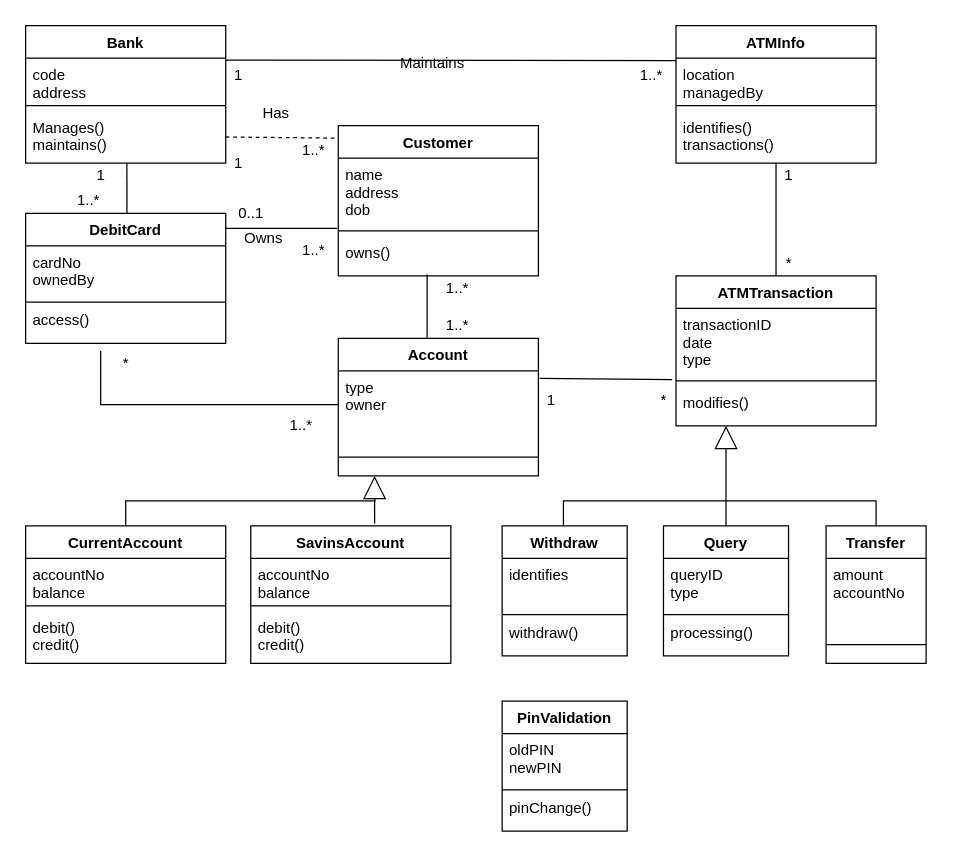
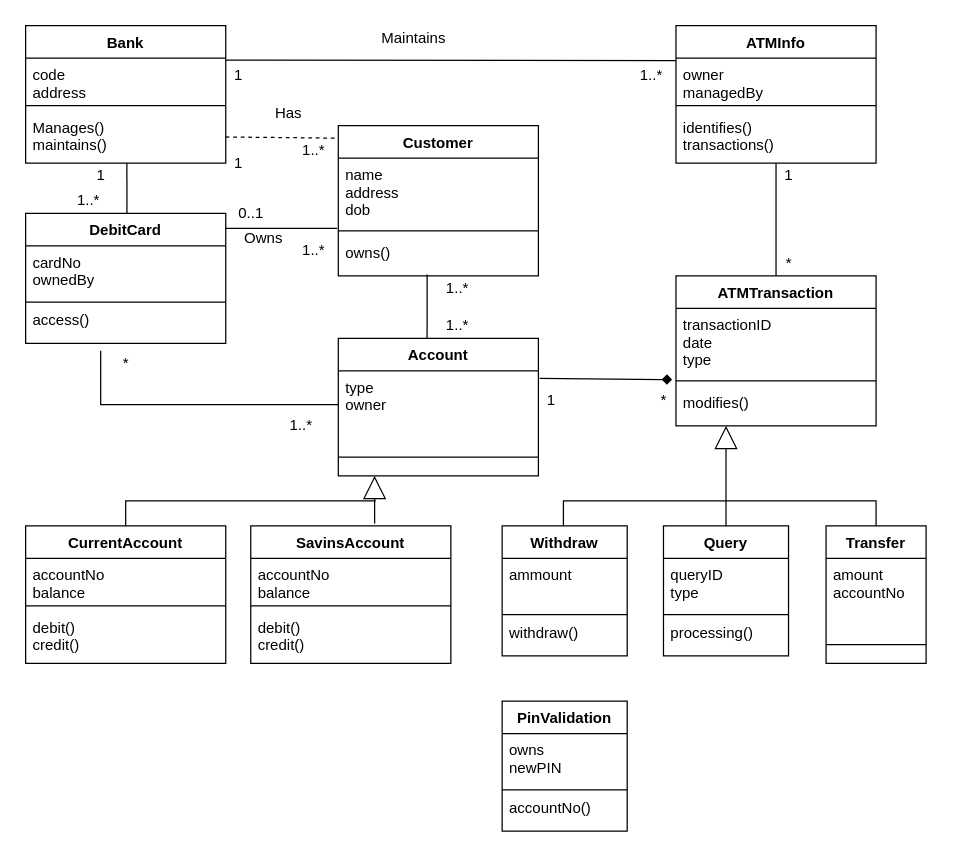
- <mxCell id="60" value="Maintains" style="text;html=1;align=center;verticalAlign=middle;resizable=0;points=[];autosize=1;strokeColor=none;fillColor=none;" parent="1" vertex="1"><mxGeometry x="310" y="40" width="70" height="20" as="geometry" /></mxCell>
+ <mxCell id="60" value="Maintains" style="text;html=1;align=center;verticalAlign=middle;resizable=0;points=[];autosize=1;strokeColor=none;fillColor=none;" parent="1" vertex="1"><mxGeometry x="295" y="20" width="70" height="20" as="geometry" /></mxCell>
- <mxCell id="7" value="location&#10;managedBy" style="text;strokeColor=none;fillColor=none;align=left;verticalAlign=top;spacingLeft=4;spacingRight=4;overflow=hidden;rotatable=0;points=[[0,0.5],[1,0.5]];portConstraint=eastwest;" parent="6" vertex="1"><mxGeometry y="26" width="160" height="34" as="geometry" /></mxCell>
+ <mxCell id="7" value="owner&#10;managedBy" style="text;strokeColor=none;fillColor=none;align=left;verticalAlign=top;spacingLeft=4;spacingRight=4;overflow=hidden;rotatable=0;points=[[0,0.5],[1,0.5]];portConstraint=eastwest;" parent="6" vertex="1"><mxGeometry y="26" width="160" height="34" as="geometry" /></mxCell>
- <mxCell id="74" value="Has" style="text;html=1;align=center;verticalAlign=middle;resizable=0;points=[];autosize=1;strokeColor=none;fillColor=none;" parent="1" vertex="1"><mxGeometry x="200" y="80" width="40" height="20" as="geometry" /></mxCell>
+ <mxCell id="74" value="Has" style="text;html=1;align=center;verticalAlign=middle;resizable=0;points=[];autosize=1;strokeColor=none;fillColor=none;" parent="1" vertex="1"><mxGeometry x="210" y="80" width="40" height="20" as="geometry" /></mxCell>
- <mxCell id="29" value="" style="endArrow=none;html=1;rounded=0;entryX=-0.019;entryY=1.056;entryDx=0;entryDy=0;entryPerimeter=0;exitX=1.006;exitY=0.111;exitDx=0;exitDy=0;exitPerimeter=0;" parent="1" source="22" target="25" edge="1"><mxGeometry width="50" height="50" relative="1" as="geometry"><mxPoint x="200" y="202" as="sourcePoint" /><mxPoint x="289.04" y="201.998" as="targetPoint" /></mxGeometry></mxCell>
+ <mxCell id="29" value="" style="endArrow=diamond;html=1;rounded=0;entryX=-0.019;entryY=1.056;entryDx=0;entryDy=0;entryPerimeter=0;exitX=1.006;exitY=0.111;exitDx=0;exitDy=0;exitPerimeter=0;" parent="1" source="22" target="25" edge="1"><mxGeometry width="50" height="50" relative="1" as="geometry"><mxPoint x="200" y="202" as="sourcePoint" /><mxPoint x="289.04" y="201.998" as="targetPoint" /></mxGeometry></mxCell>
- <mxCell id="43" value="identifies" style="text;strokeColor=none;fillColor=none;align=left;verticalAlign=top;spacingLeft=4;spacingRight=4;overflow=hidden;rotatable=0;points=[[0,0.5],[1,0.5]];portConstraint=eastwest;" parent="42" vertex="1"><mxGeometry y="26" width="100" height="44" as="geometry" /></mxCell>
+ <mxCell id="43" value="ammount" style="text;strokeColor=none;fillColor=none;align=left;verticalAlign=top;spacingLeft=4;spacingRight=4;overflow=hidden;rotatable=0;points=[[0,0.5],[1,0.5]];portConstraint=eastwest;" parent="42" vertex="1"><mxGeometry y="26" width="100" height="44" as="geometry" /></mxCell>
- <mxCell id="54" value="oldPIN&#10;newPIN" style="text;strokeColor=none;fillColor=none;align=left;verticalAlign=top;spacingLeft=4;spacingRight=4;overflow=hidden;rotatable=0;points=[[0,0.5],[1,0.5]];portConstraint=eastwest;" parent="53" vertex="1"><mxGeometry y="26" width="100" height="44" as="geometry" /></mxCell>
+ <mxCell id="54" value="owns&#10;newPIN" style="text;strokeColor=none;fillColor=none;align=left;verticalAlign=top;spacingLeft=4;spacingRight=4;overflow=hidden;rotatable=0;points=[[0,0.5],[1,0.5]];portConstraint=eastwest;" parent="53" vertex="1"><mxGeometry y="26" width="100" height="44" as="geometry" /></mxCell>
- <mxCell id="56" value="pinChange()" style="text;strokeColor=none;fillColor=none;align=left;verticalAlign=top;spacingLeft=4;spacingRight=4;overflow=hidden;rotatable=0;points=[[0,0.5],[1,0.5]];portConstraint=eastwest;" parent="53" vertex="1"><mxGeometry y="72" width="100" height="32" as="geometry" /></mxCell>
+ <mxCell id="56" value="accountNo()" style="text;strokeColor=none;fillColor=none;align=left;verticalAlign=top;spacingLeft=4;spacingRight=4;overflow=hidden;rotatable=0;points=[[0,0.5],[1,0.5]];portConstraint=eastwest;" parent="53" vertex="1"><mxGeometry y="72" width="100" height="32" as="geometry" /></mxCell>
